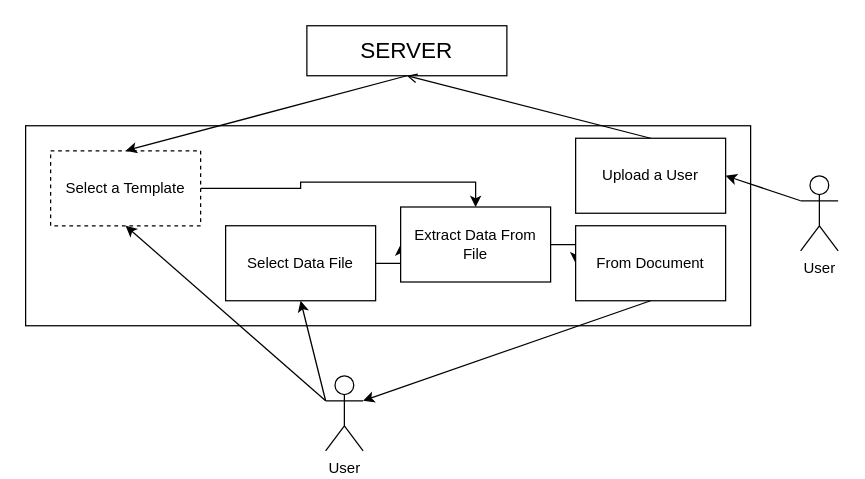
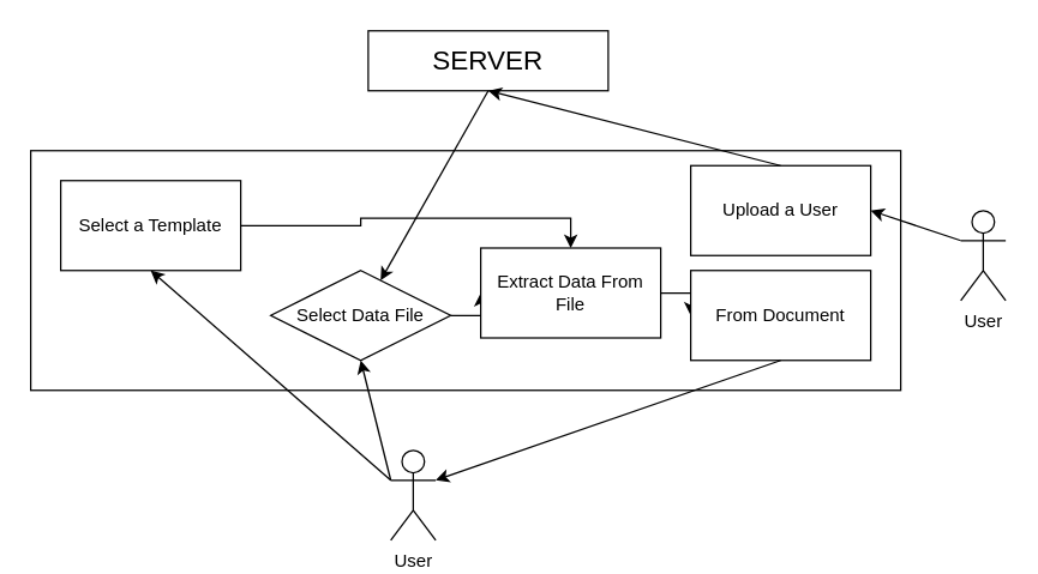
- <mxCell id="19" value="" style="endArrow=open;html=1;entryX=0.5;entryY=1;entryDx=0;entryDy=0;exitX=0.5;exitY=0;exitDx=0;exitDy=0;" edge="1" parent="1" source="6" target="2"><mxGeometry width="50" height="50" relative="1" as="geometry"><mxPoint x="250" y="70" as="sourcePoint" /><mxPoint x="110" y="130" as="targetPoint" /></mxGeometry></mxCell>
+ <mxCell id="19" value="" style="endArrow=classic;html=1;entryX=0.5;entryY=1;entryDx=0;entryDy=0;exitX=0.5;exitY=0;exitDx=0;exitDy=0;" edge="1" parent="1" source="6" target="2"><mxGeometry width="50" height="50" relative="1" as="geometry"><mxPoint x="250" y="70" as="sourcePoint" /><mxPoint x="110" y="130" as="targetPoint" /></mxGeometry></mxCell>
- <mxCell id="18" value="" style="endArrow=classic;html=1;entryX=0.5;entryY=0;entryDx=0;entryDy=0;exitX=0.5;exitY=1;exitDx=0;exitDy=0;" edge="1" parent="1" source="2" target="5"><mxGeometry width="50" height="50" relative="1" as="geometry"><mxPoint x="270" y="330" as="sourcePoint" /><mxPoint x="110" y="190" as="targetPoint" /></mxGeometry></mxCell>
+ <mxCell id="18" value="" style="endArrow=classic;html=1;exitX=0.5;exitY=1;exitDx=0;exitDy=0;" edge="1" parent="1" source="2" target="8"><mxGeometry width="50" height="50" relative="1" as="geometry"><mxPoint x="270" y="330" as="sourcePoint" /><mxPoint x="110" y="190" as="targetPoint" /></mxGeometry></mxCell>
- <mxCell id="5" value="Select a Template" style="rounded=0;whiteSpace=wrap;html=1;dashed=1;" vertex="1" parent="1"><mxGeometry x="40" y="120" width="120" height="60" as="geometry" /></mxCell>
+ <mxCell id="5" value="Select a Template" style="rounded=0;whiteSpace=wrap;html=1;" vertex="1" parent="1"><mxGeometry x="40" y="120" width="120" height="60" as="geometry" /></mxCell>
- <mxCell id="8" value="&lt;div&gt;Select Data File&lt;/div&gt;" style="rounded=0;whiteSpace=wrap;html=1;" vertex="1" parent="1"><mxGeometry x="180" y="180" width="120" height="60" as="geometry" /></mxCell>
+ <mxCell id="8" value="&lt;div&gt;Select Data File&lt;/div&gt;" style="rhombus;whiteSpace=wrap;html=1;" vertex="1" parent="1"><mxGeometry x="180" y="180" width="120" height="60" as="geometry" /></mxCell>
